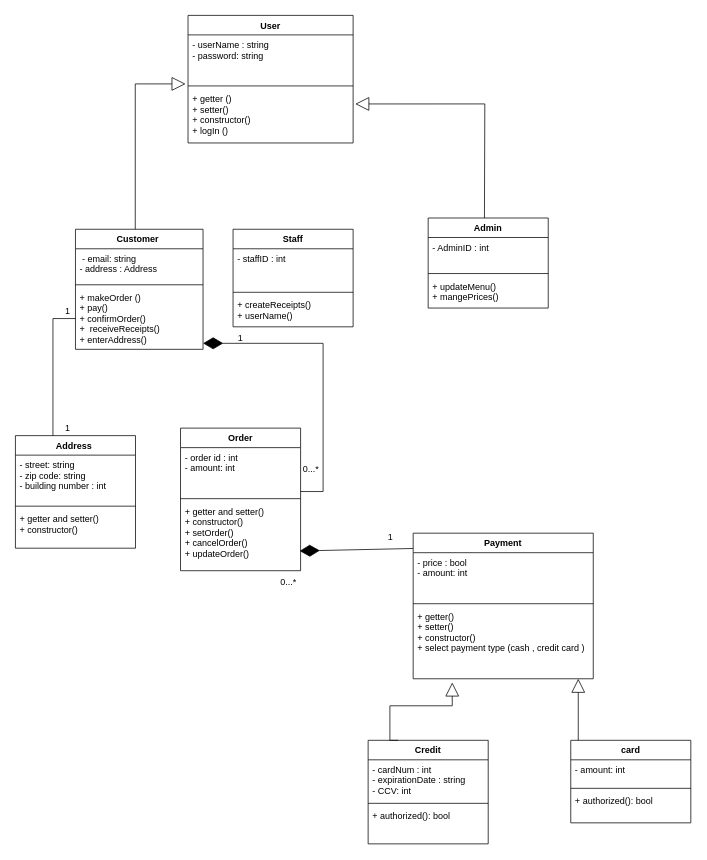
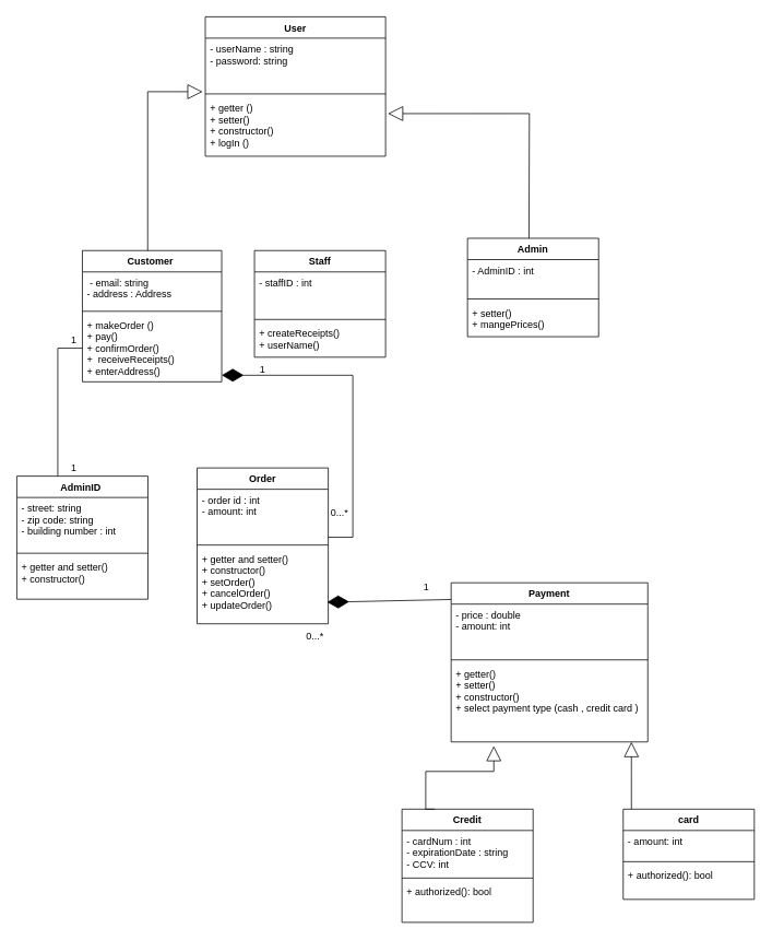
- <mxCell id="37" value="+ updateMenu()&#10;+ mangePrices()" style="text;strokeColor=none;fillColor=none;align=left;verticalAlign=top;spacingLeft=4;spacingRight=4;overflow=hidden;rotatable=0;points=[[0,0.5],[1,0.5]];portConstraint=eastwest;" parent="34" vertex="1"><mxGeometry y="78" width="160" height="42" as="geometry" /></mxCell>
+ <mxCell id="37" value="+ setter()&#10;+ mangePrices()" style="text;strokeColor=none;fillColor=none;align=left;verticalAlign=top;spacingLeft=4;spacingRight=4;overflow=hidden;rotatable=0;points=[[0,0.5],[1,0.5]];portConstraint=eastwest;" parent="34" vertex="1"><mxGeometry y="78" width="160" height="42" as="geometry" /></mxCell>
- <mxCell id="6" value="Address " style="swimlane;fontStyle=1;align=center;verticalAlign=top;childLayout=stackLayout;horizontal=1;startSize=26;horizontalStack=0;resizeParent=1;resizeParentMax=0;resizeLast=0;collapsible=1;marginBottom=0;" parent="1" vertex="1"><mxGeometry x="20" y="580" width="160" height="150" as="geometry" /></mxCell>
+ <mxCell id="6" value="AdminID " style="swimlane;fontStyle=1;align=center;verticalAlign=top;childLayout=stackLayout;horizontal=1;startSize=26;horizontalStack=0;resizeParent=1;resizeParentMax=0;resizeLast=0;collapsible=1;marginBottom=0;" parent="1" vertex="1"><mxGeometry x="20" y="580" width="160" height="150" as="geometry" /></mxCell>
- <mxCell id="19" value="- price : bool&#10;- amount: int&#10; " style="text;strokeColor=none;fillColor=none;align=left;verticalAlign=top;spacingLeft=4;spacingRight=4;overflow=hidden;rotatable=0;points=[[0,0.5],[1,0.5]];portConstraint=eastwest;" parent="18" vertex="1"><mxGeometry y="26" width="240" height="64" as="geometry" /></mxCell>
+ <mxCell id="19" value="- price : double&#10;- amount: int&#10; " style="text;strokeColor=none;fillColor=none;align=left;verticalAlign=top;spacingLeft=4;spacingRight=4;overflow=hidden;rotatable=0;points=[[0,0.5],[1,0.5]];portConstraint=eastwest;" parent="18" vertex="1"><mxGeometry y="26" width="240" height="64" as="geometry" /></mxCell>
